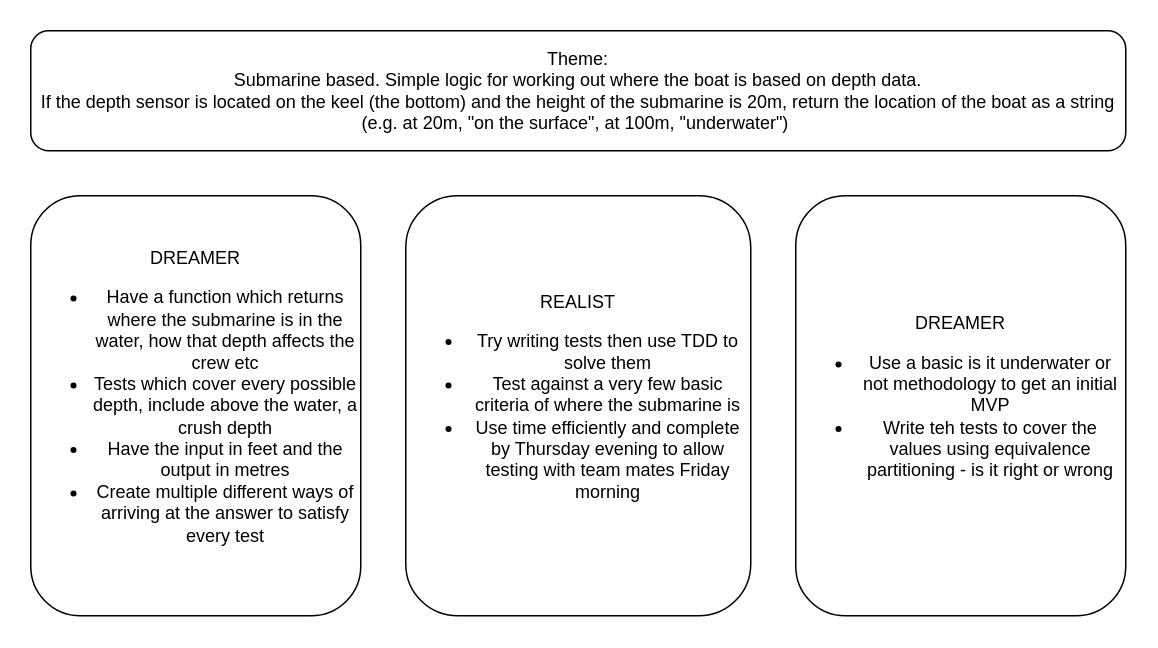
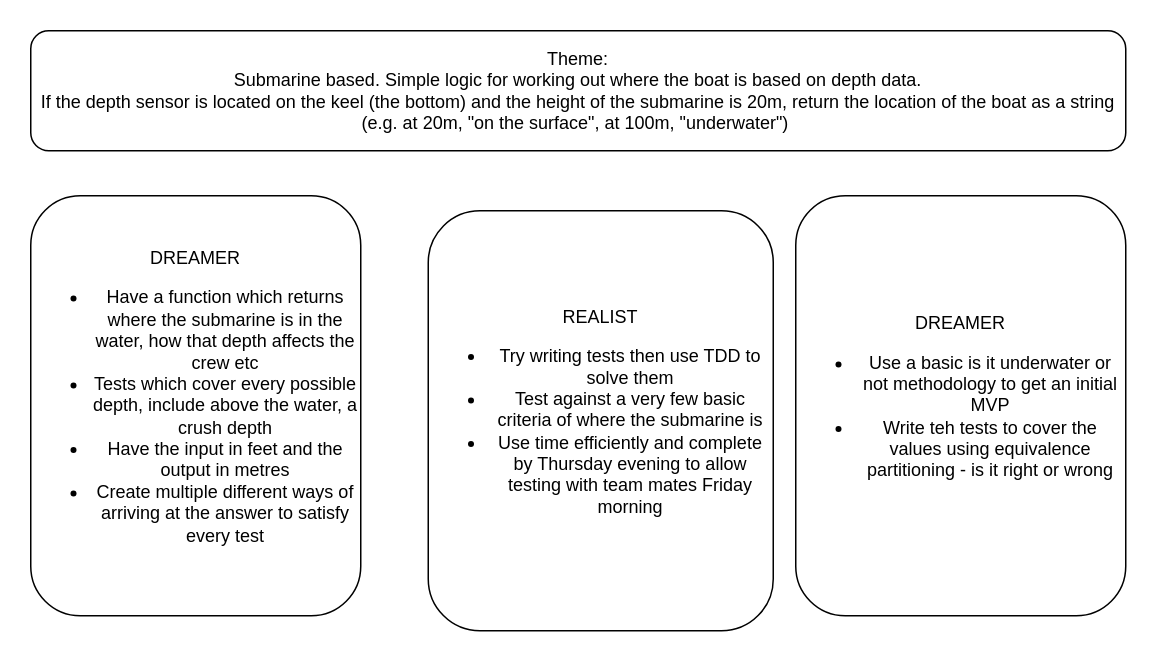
- <mxCell id="3" value="REALIST&lt;br&gt;&lt;ul&gt;&lt;li&gt;Try writing tests then use TDD to solve them&lt;/li&gt;&lt;li&gt;Test against a very few basic criteria of where the submarine is&lt;/li&gt;&lt;li&gt;Use time efficiently and complete by Thursday evening to allow testing with team mates Friday morning&lt;/li&gt;&lt;/ul&gt;" style="rounded=1;whiteSpace=wrap;html=1;" parent="1" vertex="1"><mxGeometry x="270" y="130" width="230" height="280" as="geometry" /></mxCell>
+ <mxCell id="3" value="REALIST&lt;br&gt;&lt;ul&gt;&lt;li&gt;Try writing tests then use TDD to solve them&lt;/li&gt;&lt;li&gt;Test against a very few basic criteria of where the submarine is&lt;/li&gt;&lt;li&gt;Use time efficiently and complete by Thursday evening to allow testing with team mates Friday morning&lt;/li&gt;&lt;/ul&gt;" style="rounded=1;whiteSpace=wrap;html=1;" parent="1" vertex="1"><mxGeometry x="285" y="140" width="230" height="280" as="geometry" /></mxCell>
